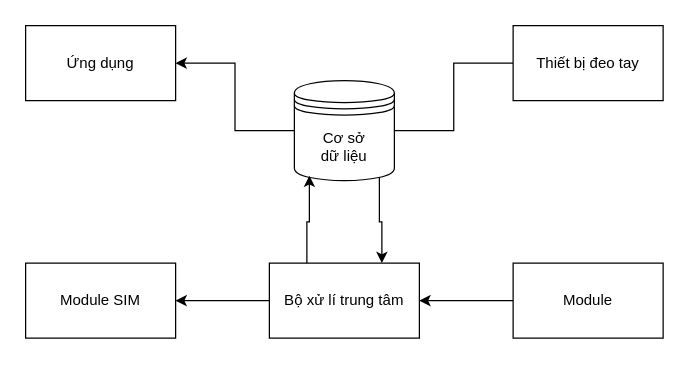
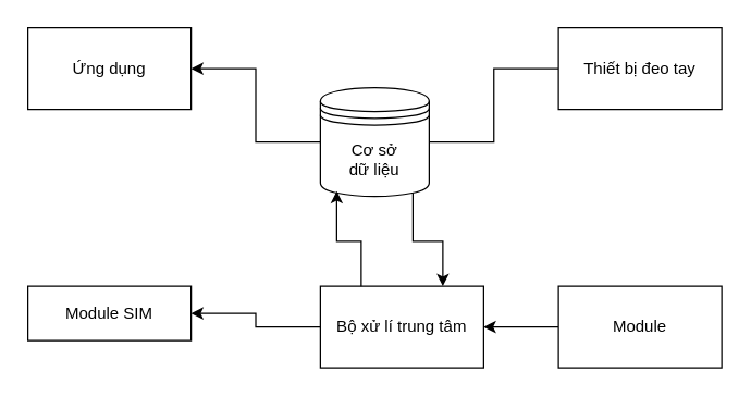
- <mxCell id="13" value="Module SIM" style="rounded=0;whiteSpace=wrap;html=1;" vertex="1" parent="1"><mxGeometry x="20" y="210" width="120" height="60" as="geometry" /></mxCell>
+ <mxCell id="13" value="Module SIM" style="rounded=0;whiteSpace=wrap;html=1;" vertex="1" parent="1"><mxGeometry x="20" y="210" width="120" height="40" as="geometry" /></mxCell>
- <mxCell id="8" value="Bộ xử lí trung tâm" style="rounded=0;whiteSpace=wrap;html=1;" vertex="1" parent="1"><mxGeometry x="215" y="210" width="120" height="60" as="geometry" /></mxCell>
+ <mxCell id="8" value="Bộ xử lí trung tâm" style="rounded=0;whiteSpace=wrap;html=1;" vertex="1" parent="1"><mxGeometry x="235" y="210" width="120" height="60" as="geometry" /></mxCell>
